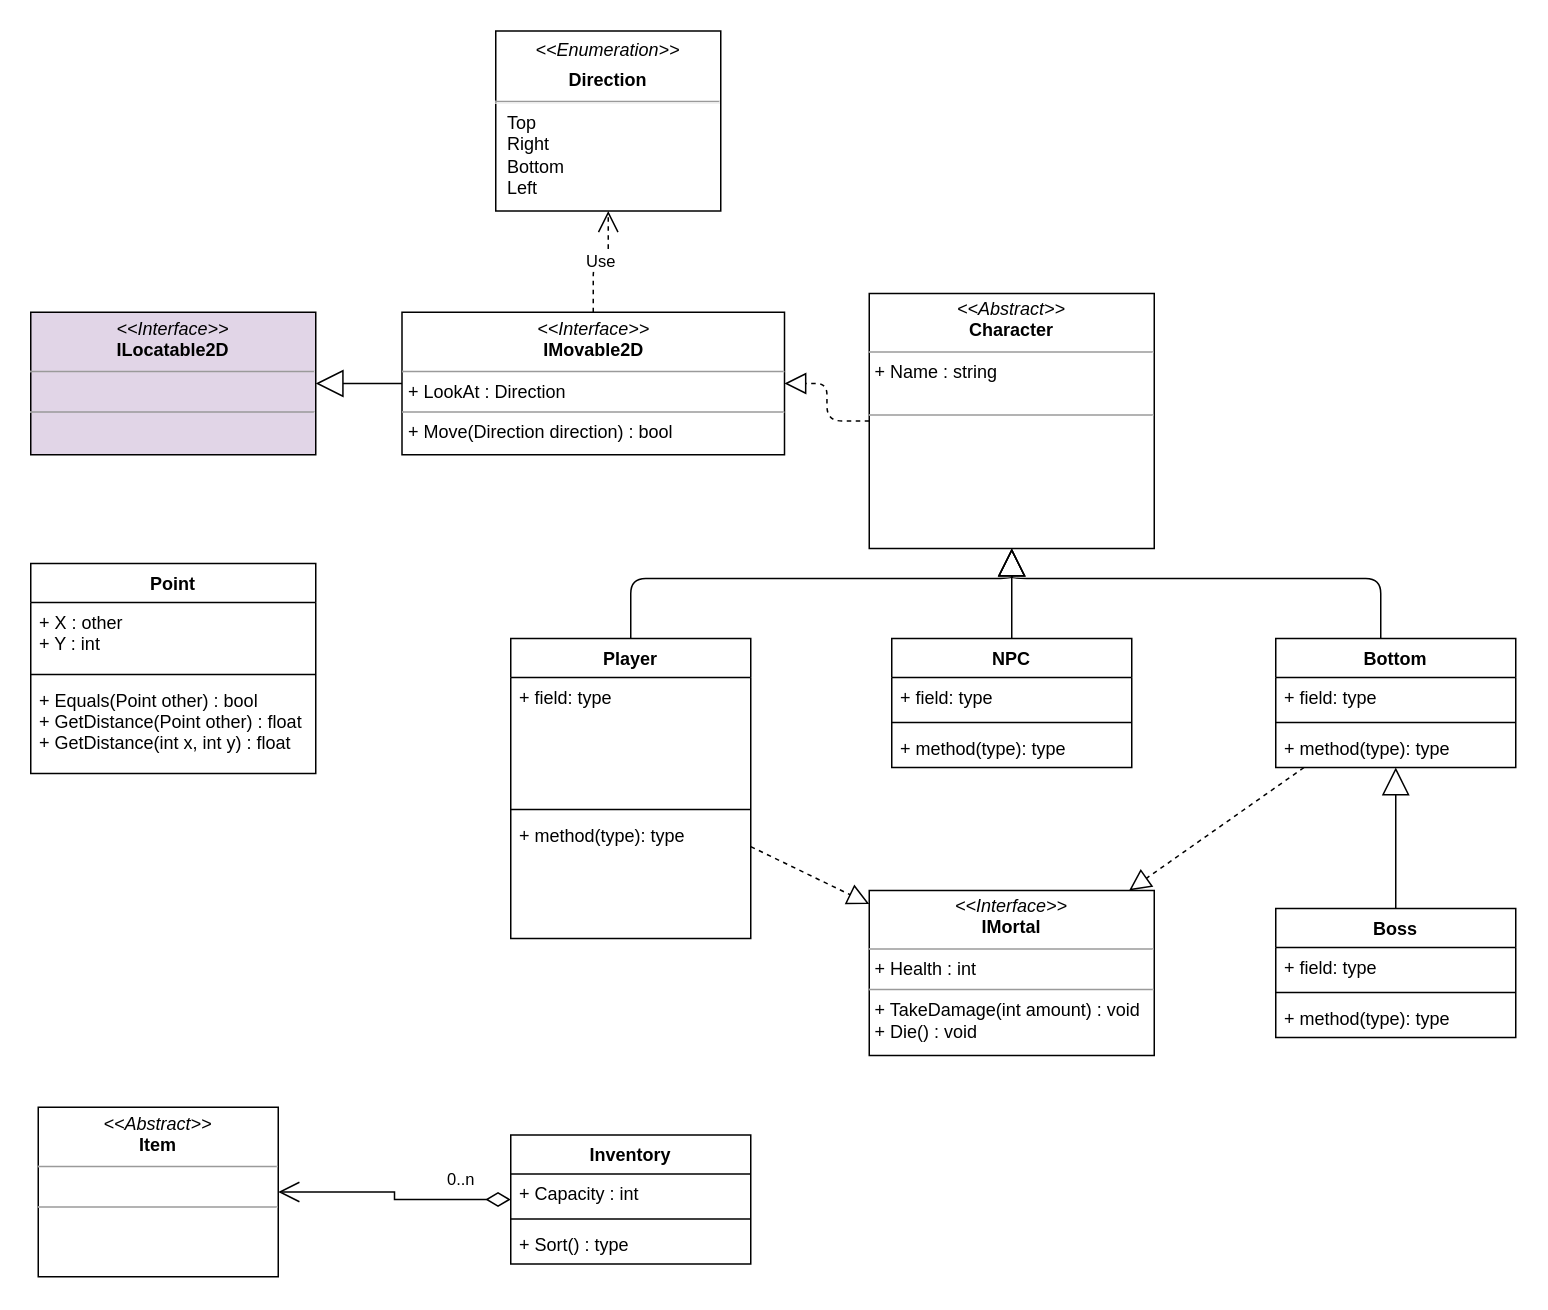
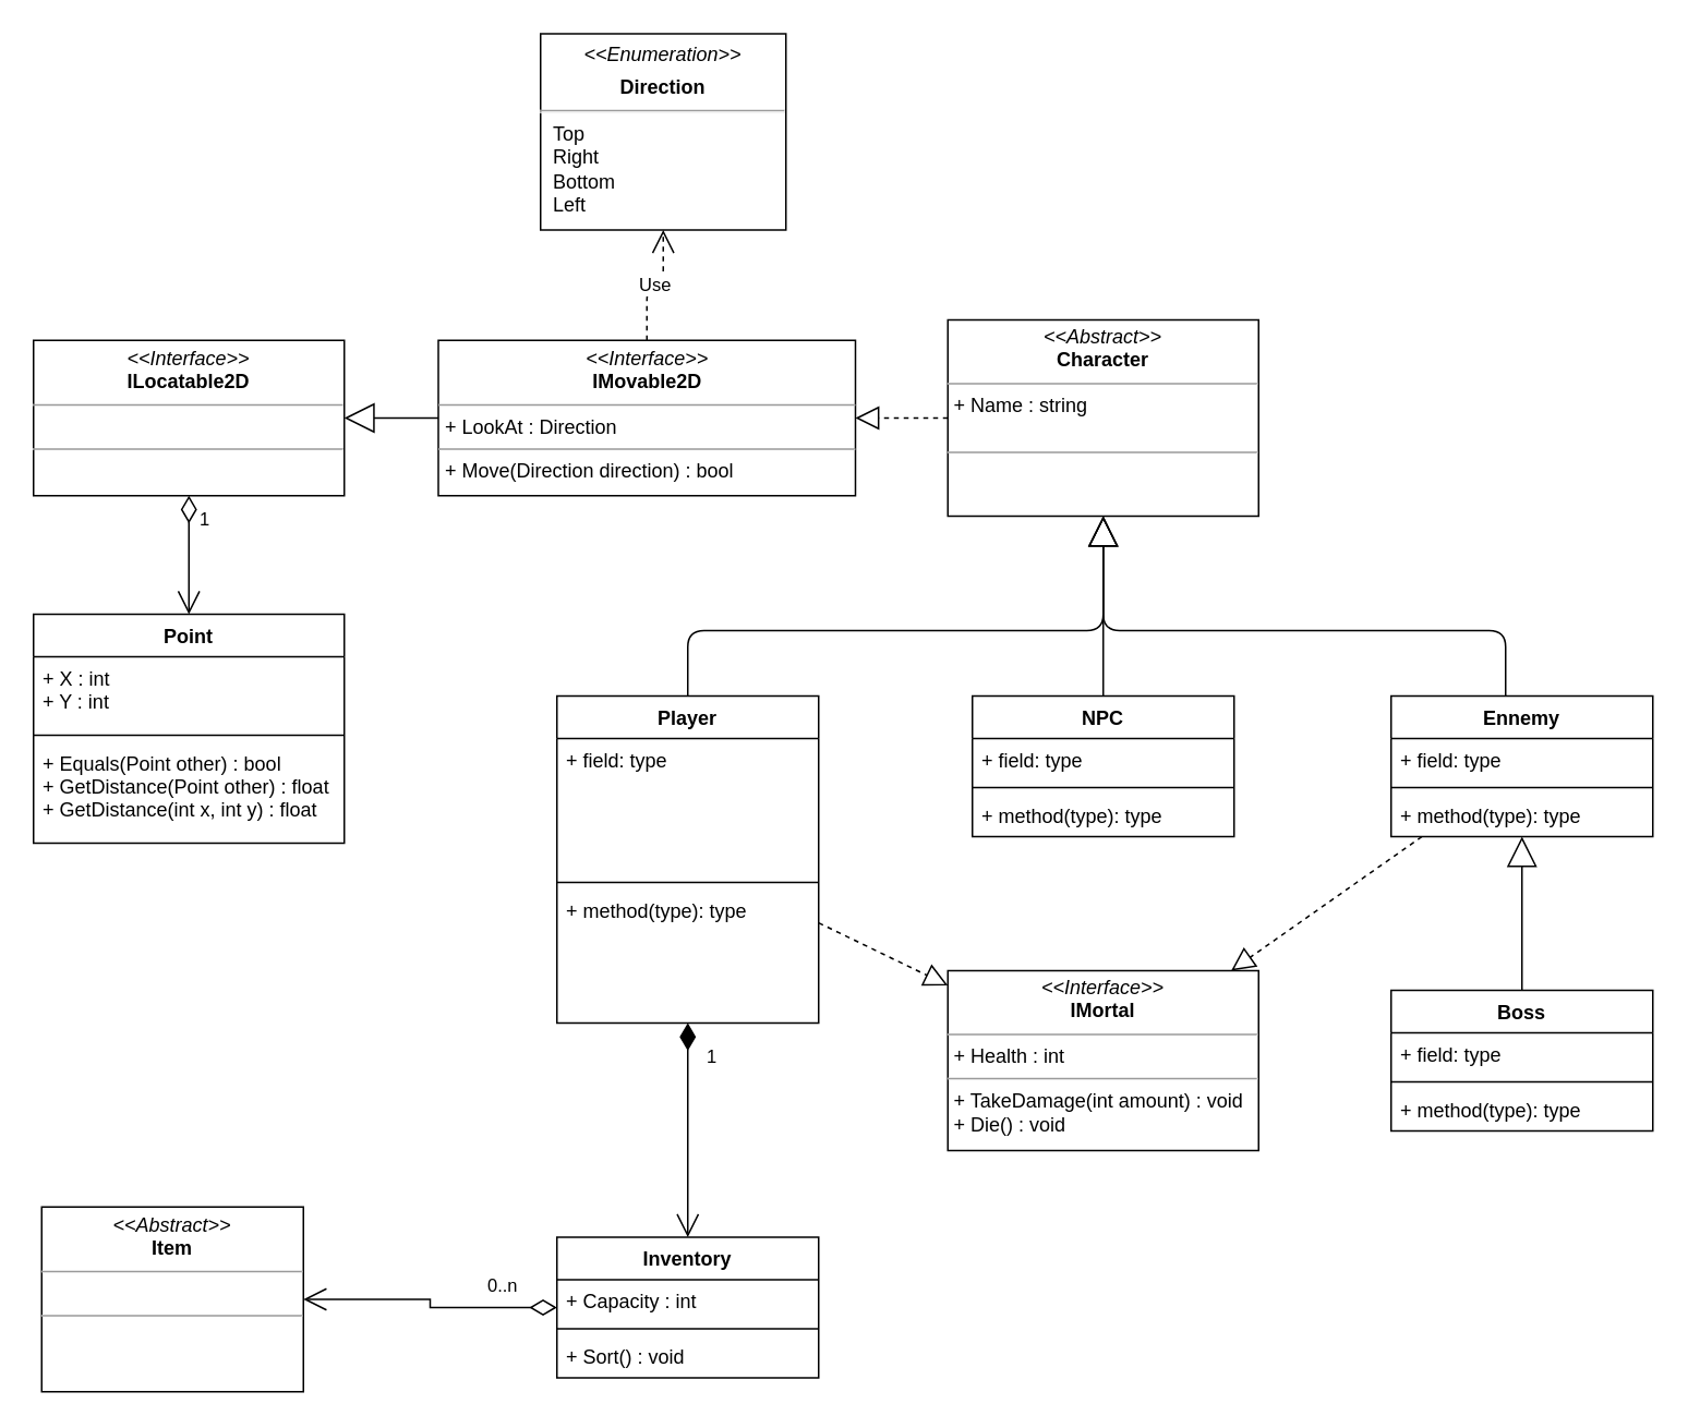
- <mxCell id="33" value="&lt;p style=&quot;margin: 0px ; margin-top: 4px ; text-align: center&quot;&gt;&lt;i&gt;&amp;lt;&amp;lt;Interface&amp;gt;&amp;gt;&lt;/i&gt;&lt;br&gt;&lt;b&gt;ILocatable2D&lt;/b&gt;&lt;/p&gt;&lt;hr size=&quot;1&quot;&gt;&lt;p style=&quot;margin: 0px ; margin-left: 4px&quot;&gt;&lt;br&gt;&lt;/p&gt;&lt;hr size=&quot;1&quot;&gt;&lt;p style=&quot;margin: 0px ; margin-left: 4px&quot;&gt;&lt;br&gt;&lt;/p&gt;" style="verticalAlign=top;align=left;overflow=fill;fontSize=12;fontFamily=Helvetica;html=1;fillColor=#e1d5e7;" parent="1" vertex="1"><mxGeometry x="20" y="207.5" width="190" height="95" as="geometry" /></mxCell>
+ <mxCell id="33" value="&lt;p style=&quot;margin: 0px ; margin-top: 4px ; text-align: center&quot;&gt;&lt;i&gt;&amp;lt;&amp;lt;Interface&amp;gt;&amp;gt;&lt;/i&gt;&lt;br&gt;&lt;b&gt;ILocatable2D&lt;/b&gt;&lt;/p&gt;&lt;hr size=&quot;1&quot;&gt;&lt;p style=&quot;margin: 0px ; margin-left: 4px&quot;&gt;&lt;br&gt;&lt;/p&gt;&lt;hr size=&quot;1&quot;&gt;&lt;p style=&quot;margin: 0px ; margin-left: 4px&quot;&gt;&lt;br&gt;&lt;/p&gt;" style="verticalAlign=top;align=left;overflow=fill;fontSize=12;fontFamily=Helvetica;html=1;" parent="1" vertex="1"><mxGeometry x="20" y="207.5" width="190" height="95" as="geometry" /></mxCell>
- <mxCell id="19" value="&lt;p style=&quot;margin: 0px ; margin-top: 4px ; text-align: center&quot;&gt;&lt;i&gt;&amp;lt;&amp;lt;Abstract&amp;gt;&amp;gt;&lt;/i&gt;&lt;br&gt;&lt;b&gt;Character&lt;/b&gt;&lt;/p&gt;&lt;hr size=&quot;1&quot;&gt;&lt;p style=&quot;margin: 0px ; margin-left: 4px&quot;&gt;+ Name : string&lt;br&gt;&lt;/p&gt;&lt;p style=&quot;margin: 0px ; margin-left: 4px&quot;&gt;&lt;br&gt;&lt;/p&gt;&lt;hr size=&quot;1&quot;&gt;&lt;p style=&quot;margin: 0px ; margin-left: 4px&quot;&gt;&lt;br&gt;&lt;/p&gt;" style="verticalAlign=top;align=left;overflow=fill;fontSize=12;fontFamily=Helvetica;html=1;" parent="1" vertex="1"><mxGeometry x="579" y="195" width="190" height="170" as="geometry" /></mxCell>
+ <mxCell id="19" value="&lt;p style=&quot;margin: 0px ; margin-top: 4px ; text-align: center&quot;&gt;&lt;i&gt;&amp;lt;&amp;lt;Abstract&amp;gt;&amp;gt;&lt;/i&gt;&lt;br&gt;&lt;b&gt;Character&lt;/b&gt;&lt;/p&gt;&lt;hr size=&quot;1&quot;&gt;&lt;p style=&quot;margin: 0px ; margin-left: 4px&quot;&gt;+ Name : string&lt;br&gt;&lt;/p&gt;&lt;p style=&quot;margin: 0px ; margin-left: 4px&quot;&gt;&lt;br&gt;&lt;/p&gt;&lt;hr size=&quot;1&quot;&gt;&lt;p style=&quot;margin: 0px ; margin-left: 4px&quot;&gt;&lt;br&gt;&lt;/p&gt;" style="verticalAlign=top;align=left;overflow=fill;fontSize=12;fontFamily=Helvetica;html=1;" parent="1" vertex="1"><mxGeometry x="579" y="195" width="190" height="120" as="geometry" /></mxCell>
+ <mxCell id="35" value="1" style="endArrow=open;html=1;endSize=12;startArrow=diamondThin;startSize=14;startFill=0;edgeStyle=orthogonalEdgeStyle;align=left;verticalAlign=bottom;" parent="1" source="33" target="26" edge="1"><mxGeometry x="-0.379" y="5" relative="1" as="geometry"><mxPoint x="115" y="302.5" as="sourcePoint" /><mxPoint x="115" y="462.5" as="targetPoint" /><mxPoint as="offset" /></mxGeometry></mxCell>
- <mxCell id="27" value="+ X : other&#10;+ Y : int" style="text;strokeColor=none;fillColor=none;align=left;verticalAlign=top;spacingLeft=4;spacingRight=4;overflow=hidden;rotatable=0;points=[[0,0.5],[1,0.5]];portConstraint=eastwest;" parent="26" vertex="1"><mxGeometry y="26" width="190" height="44" as="geometry" /></mxCell>
+ <mxCell id="27" value="+ X : int&#10;+ Y : int" style="text;strokeColor=none;fillColor=none;align=left;verticalAlign=top;spacingLeft=4;spacingRight=4;overflow=hidden;rotatable=0;points=[[0,0.5],[1,0.5]];portConstraint=eastwest;" parent="26" vertex="1"><mxGeometry y="26" width="190" height="44" as="geometry" /></mxCell>
- <mxCell id="6" value="Bottom" style="swimlane;fontStyle=1;align=center;verticalAlign=top;childLayout=stackLayout;horizontal=1;startSize=26;horizontalStack=0;resizeParent=1;resizeParentMax=0;resizeLast=0;collapsible=1;marginBottom=0;" parent="1" vertex="1"><mxGeometry x="850" y="425" width="160" height="86" as="geometry" /></mxCell>
+ <mxCell id="6" value="Ennemy" style="swimlane;fontStyle=1;align=center;verticalAlign=top;childLayout=stackLayout;horizontal=1;startSize=26;horizontalStack=0;resizeParent=1;resizeParentMax=0;resizeLast=0;collapsible=1;marginBottom=0;" parent="1" vertex="1"><mxGeometry x="850" y="425" width="160" height="86" as="geometry" /></mxCell>
+ <mxCell id="43" value="1" style="endArrow=open;html=1;endSize=12;startArrow=diamondThin;startSize=14;startFill=1;edgeStyle=orthogonalEdgeStyle;align=left;verticalAlign=bottom;rounded=0;" edge="1" parent="1" source="10" target="37"><mxGeometry x="-0.542" y="10" relative="1" as="geometry"><mxPoint x="290" y="715" as="sourcePoint" /><mxPoint x="450" y="715" as="targetPoint" /><mxPoint as="offset" /></mxGeometry></mxCell>
- <mxCell id="40" value="+ Sort() : type" style="text;strokeColor=none;fillColor=none;align=left;verticalAlign=top;spacingLeft=4;spacingRight=4;overflow=hidden;rotatable=0;points=[[0,0.5],[1,0.5]];portConstraint=eastwest;" parent="37" vertex="1"><mxGeometry y="60" width="160" height="26" as="geometry" /></mxCell>
+ <mxCell id="40" value="+ Sort() : void" style="text;strokeColor=none;fillColor=none;align=left;verticalAlign=top;spacingLeft=4;spacingRight=4;overflow=hidden;rotatable=0;points=[[0,0.5],[1,0.5]];portConstraint=eastwest;" parent="37" vertex="1"><mxGeometry y="60" width="160" height="26" as="geometry" /></mxCell>
